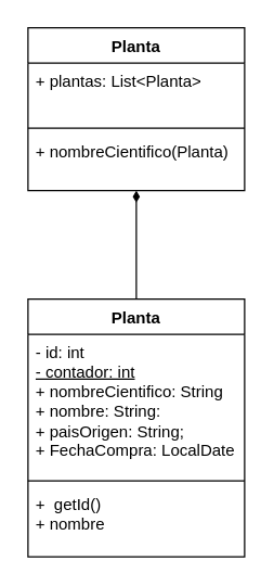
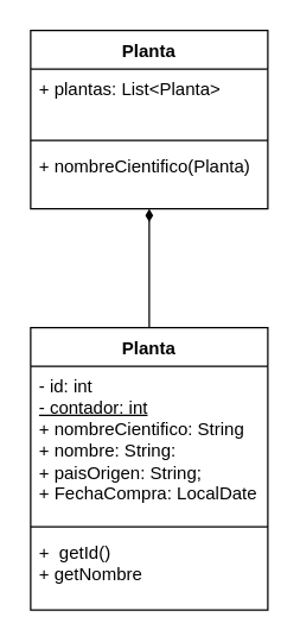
- <mxCell id="6" value="+&amp;nbsp; getId()&lt;div&gt;+ nombre&lt;/div&gt;&lt;div&gt;&lt;br&gt;&lt;div&gt;&lt;br&gt;&lt;/div&gt;&lt;/div&gt;" style="text;strokeColor=none;fillColor=none;align=left;verticalAlign=top;spacingLeft=4;spacingRight=4;overflow=hidden;rotatable=0;points=[[0,0.5],[1,0.5]];portConstraint=eastwest;whiteSpace=wrap;html=1;" vertex="1" parent="3"><mxGeometry y="138" width="160" height="52" as="geometry" /></mxCell>
+ <mxCell id="6" value="+&amp;nbsp; getId()&lt;div&gt;+ getNombre&lt;/div&gt;&lt;div&gt;&lt;br&gt;&lt;div&gt;&lt;br&gt;&lt;/div&gt;&lt;/div&gt;" style="text;strokeColor=none;fillColor=none;align=left;verticalAlign=top;spacingLeft=4;spacingRight=4;overflow=hidden;rotatable=0;points=[[0,0.5],[1,0.5]];portConstraint=eastwest;whiteSpace=wrap;html=1;" vertex="1" parent="3"><mxGeometry y="138" width="160" height="52" as="geometry" /></mxCell>
